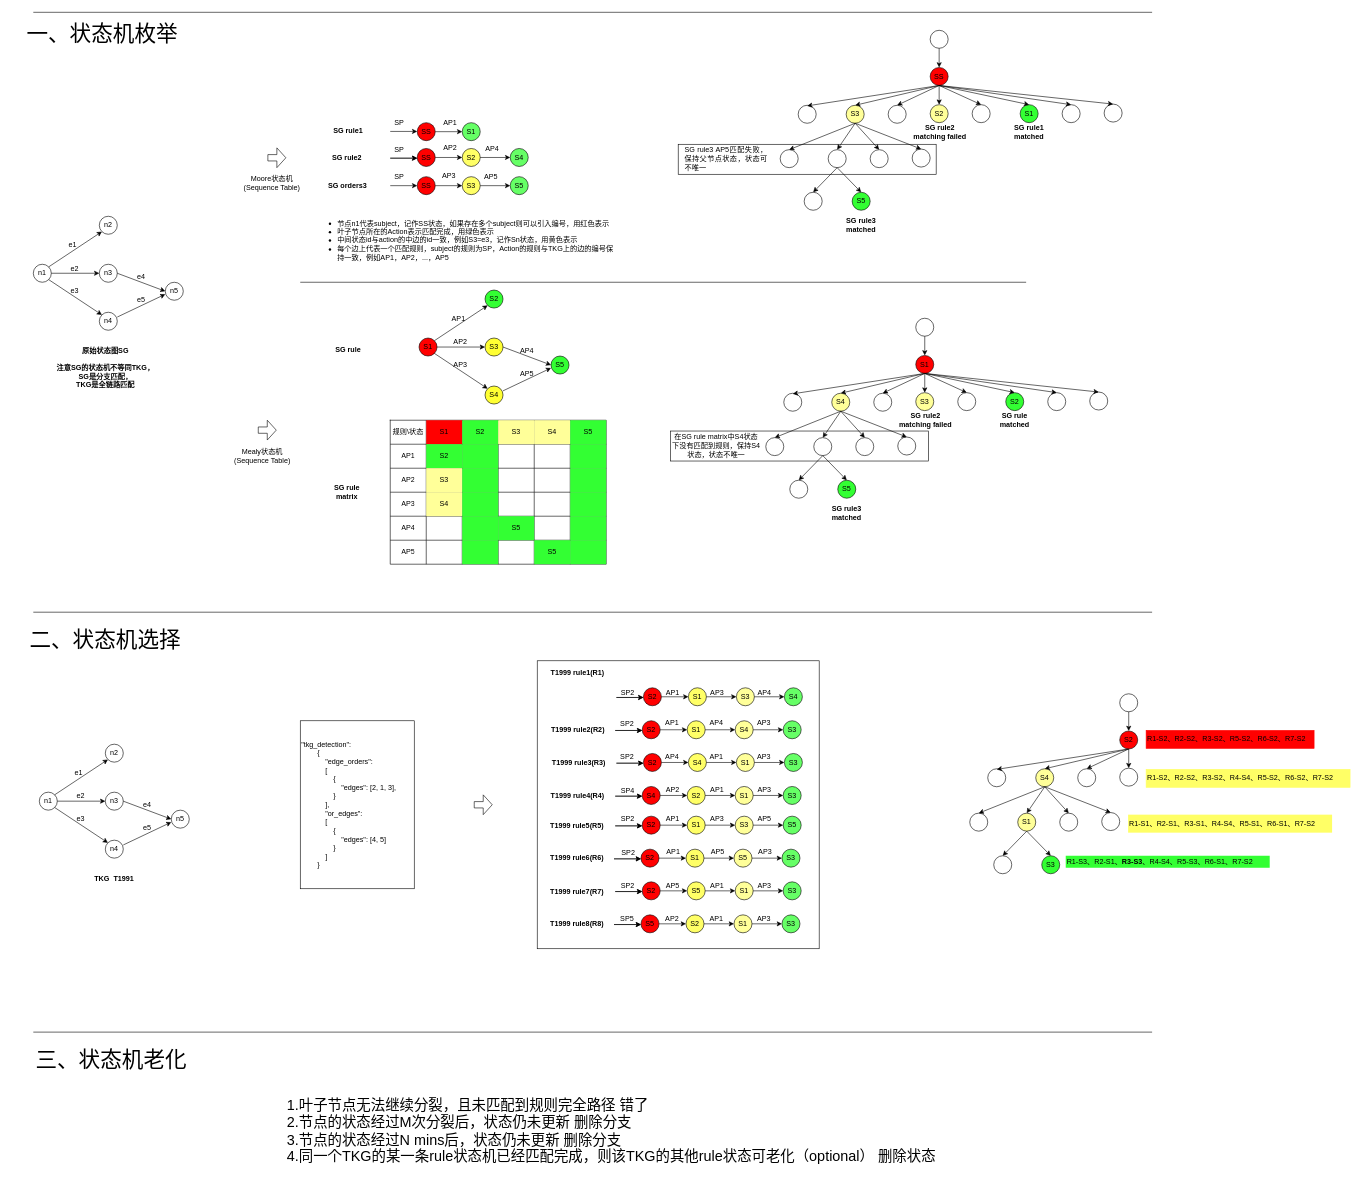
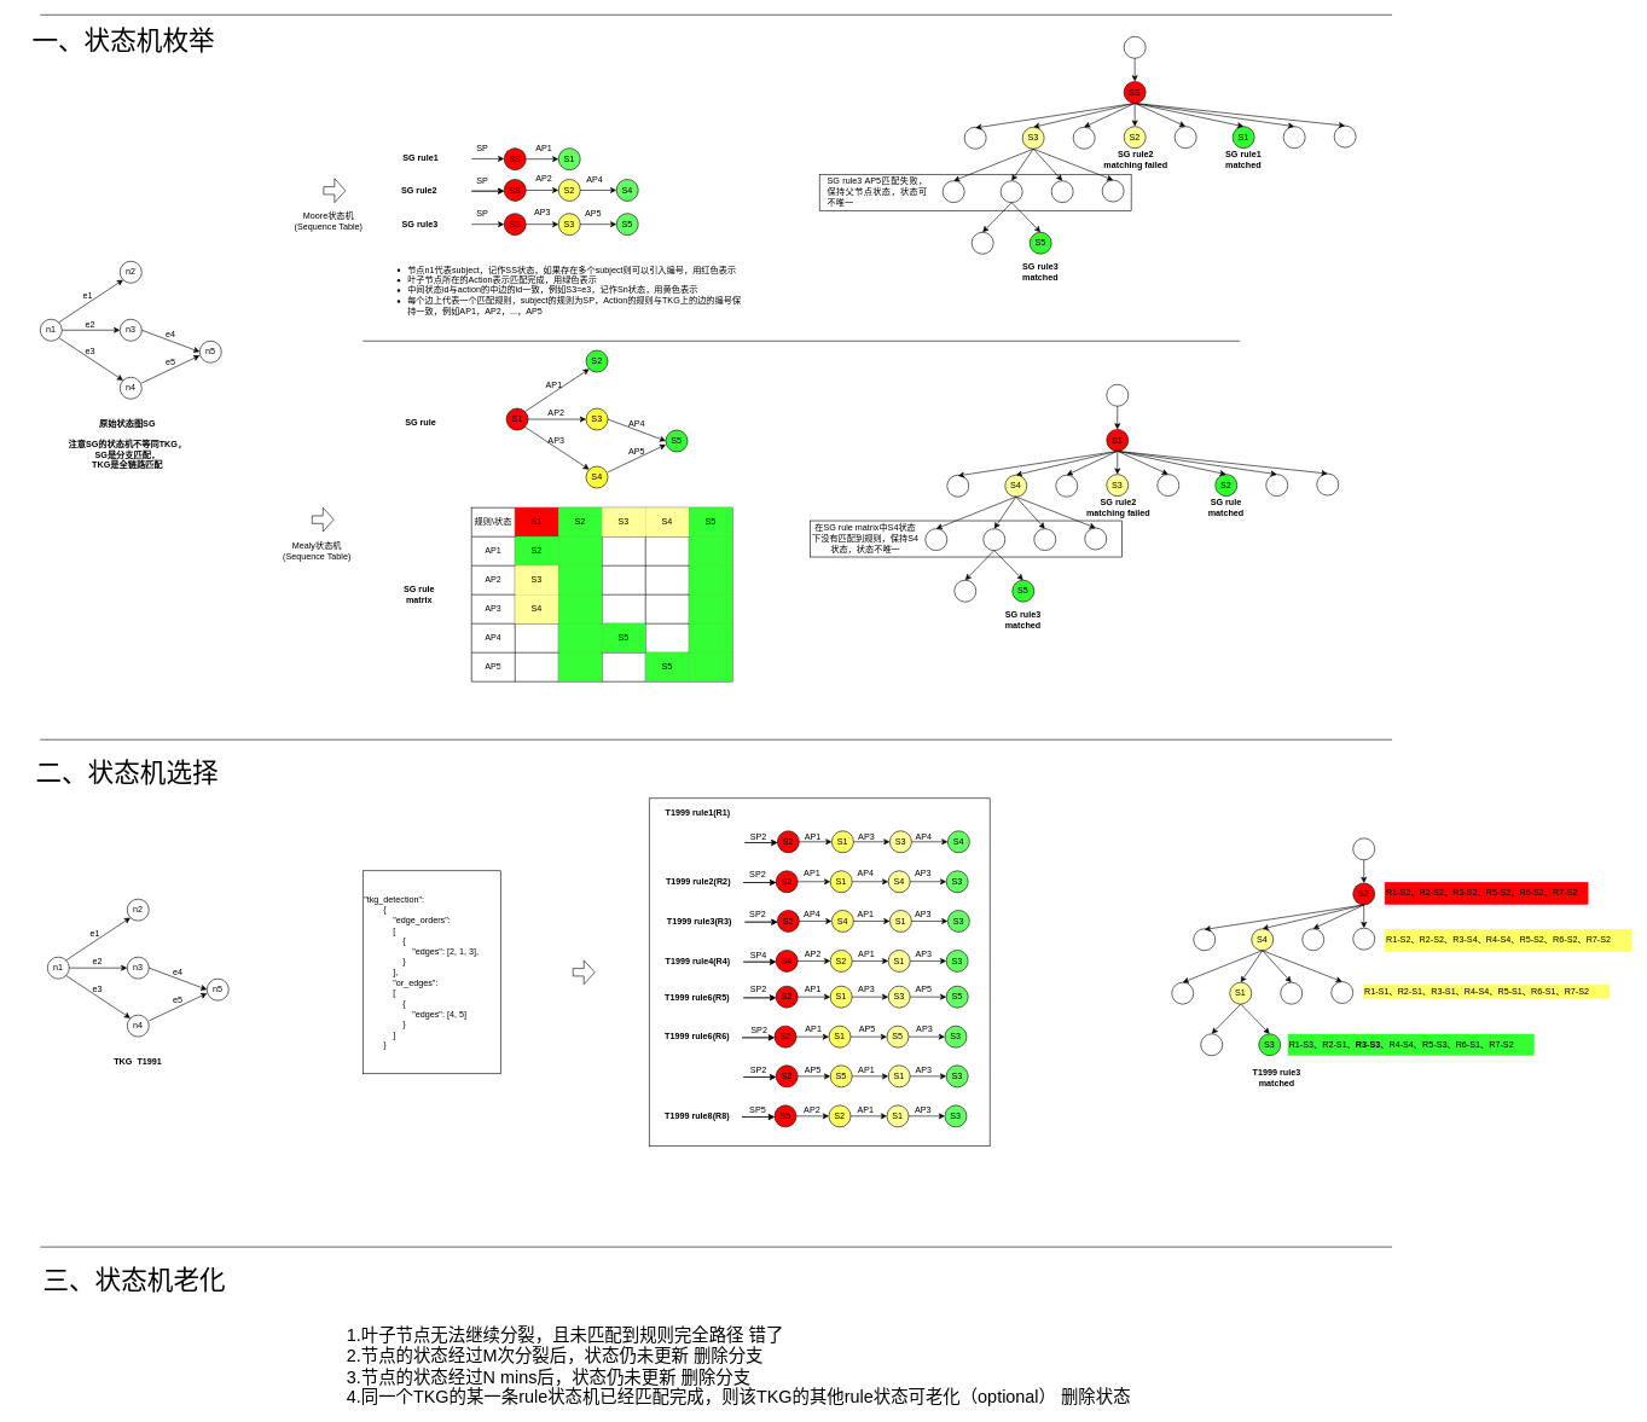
- <mxCell id="50" value="&lt;b&gt;SG orders3&lt;/b&gt;" style="text;strokeColor=none;align=center;fillColor=none;html=1;verticalAlign=middle;whiteSpace=wrap;rounded=0;" parent="1" vertex="1"><mxGeometry x="539" y="294" width="80" height="30" as="geometry" /></mxCell>
+ <mxCell id="50" value="&lt;b&gt;SG rule3&lt;/b&gt;" style="text;strokeColor=none;align=center;fillColor=none;html=1;verticalAlign=middle;whiteSpace=wrap;rounded=0;" parent="1" vertex="1"><mxGeometry x="539" y="294" width="80" height="30" as="geometry" /></mxCell>
- <mxCell id="354" value="R1-S2、R2-S2、R3-S2、R4-S4、R5-S2、R6-S2、R7-S2" style="text;strokeColor=#FFFF66;align=left;fillColor=#FFFF66;html=1;verticalAlign=middle;whiteSpace=wrap;rounded=0;" parent="1" vertex="1"><mxGeometry x="1910" y="1282" width="340" height="30" as="geometry" /></mxCell>
+ <mxCell id="354" value="R1-S2、R2-S2、R3-S4、R4-S4、R5-S2、R6-S2、R7-S2" style="text;strokeColor=#FFFF66;align=left;fillColor=#FFFF66;html=1;verticalAlign=middle;whiteSpace=wrap;rounded=0;" parent="1" vertex="1"><mxGeometry x="1910" y="1282" width="340" height="30" as="geometry" /></mxCell>
- <mxCell id="355" value="R1-S1、R2-S1、R3-S1、R4-S4、R5-S1、R6-S1、R7-S2" style="text;strokeColor=none;align=left;fillColor=#FFFF66;html=1;verticalAlign=middle;whiteSpace=wrap;rounded=0;" parent="1" vertex="1"><mxGeometry x="1880" y="1357.5" width="340" height="30" as="geometry" /></mxCell>
+ <mxCell id="355" value="R1-S1、R2-S1、R3-S1、R4-S4、R5-S1、R6-S1、R7-S2" style="text;strokeColor=none;align=left;fillColor=#FFFF66;html=1;verticalAlign=middle;whiteSpace=wrap;rounded=0;" parent="1" vertex="1"><mxGeometry x="1880" y="1357.5" width="340" height="20" as="geometry" /></mxCell>
- <mxCell id="264" value="&lt;b&gt;T1999 rule5(R5)&lt;/b&gt;" style="text;strokeColor=none;align=center;fillColor=none;html=1;verticalAlign=middle;whiteSpace=wrap;rounded=0;" parent="1" vertex="1"><mxGeometry x="913" y="1361" width="97" height="30" as="geometry" /></mxCell>
+ <mxCell id="264" value="&lt;b&gt;T1999 rule6(R5)&lt;/b&gt;" style="text;strokeColor=none;align=center;fillColor=none;html=1;verticalAlign=middle;whiteSpace=wrap;rounded=0;" parent="1" vertex="1"><mxGeometry x="913" y="1361" width="97" height="30" as="geometry" /></mxCell>
- <mxCell id="356" value="R1-S3、R2-S1、&lt;b&gt;R3-S3&lt;/b&gt;、R4-S4、R5-S3、R6-S1、R7-S2" style="text;strokeColor=none;align=left;fillColor=#33FF33;html=1;verticalAlign=middle;whiteSpace=wrap;rounded=0;" parent="1" vertex="1"><mxGeometry x="1776" y="1426" width="340" height="20" as="geometry" /></mxCell>
+ <mxCell id="356" value="R1-S3、R2-S1、&lt;b&gt;R3-S3&lt;/b&gt;、R4-S4、R5-S3、R6-S1、R7-S2" style="text;strokeColor=none;align=left;fillColor=#33FF33;html=1;verticalAlign=middle;whiteSpace=wrap;rounded=0;" parent="1" vertex="1"><mxGeometry x="1776" y="1426" width="340" height="30" as="geometry" /></mxCell>
- <mxCell id="284" value="&lt;b&gt;T1999 rule7(R7)&lt;/b&gt;" style="text;strokeColor=none;align=center;fillColor=none;html=1;verticalAlign=middle;whiteSpace=wrap;rounded=0;" parent="1" vertex="1"><mxGeometry x="913" y="1470.5" width="97" height="30" as="geometry" /></mxCell>
+ <mxCell id="352" value="&lt;b&gt;T1999 rule3 matched&lt;br&gt;&lt;/b&gt;" style="text;strokeColor=none;align=center;fillColor=none;html=1;verticalAlign=middle;whiteSpace=wrap;rounded=0;" parent="1" vertex="1"><mxGeometry x="1721" y="1470.5" width="80" height="30" as="geometry" /></mxCell>
